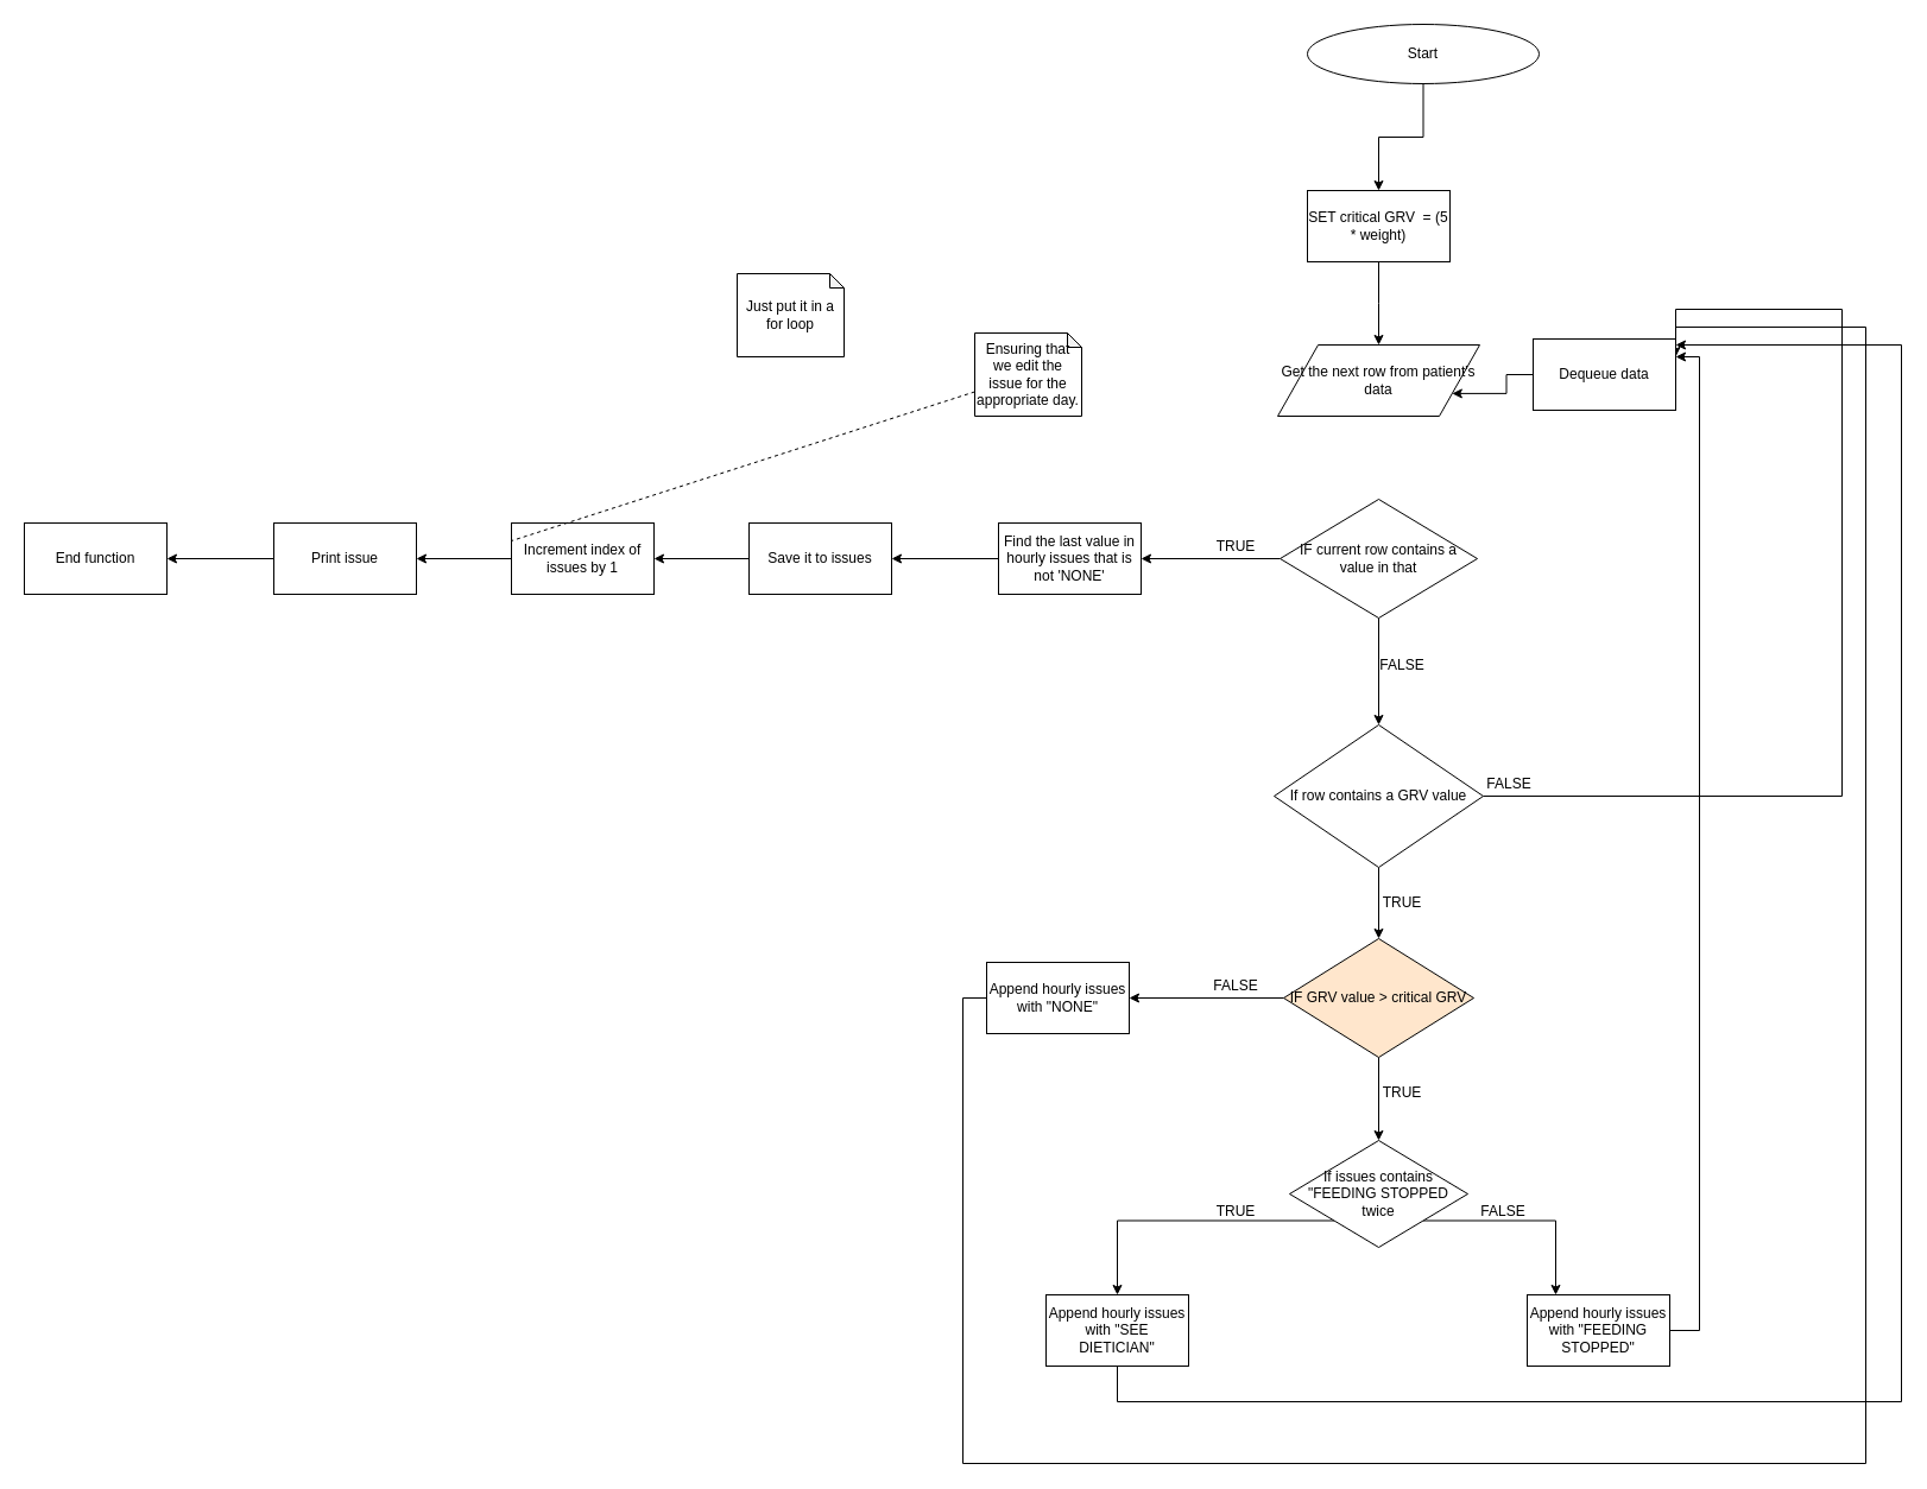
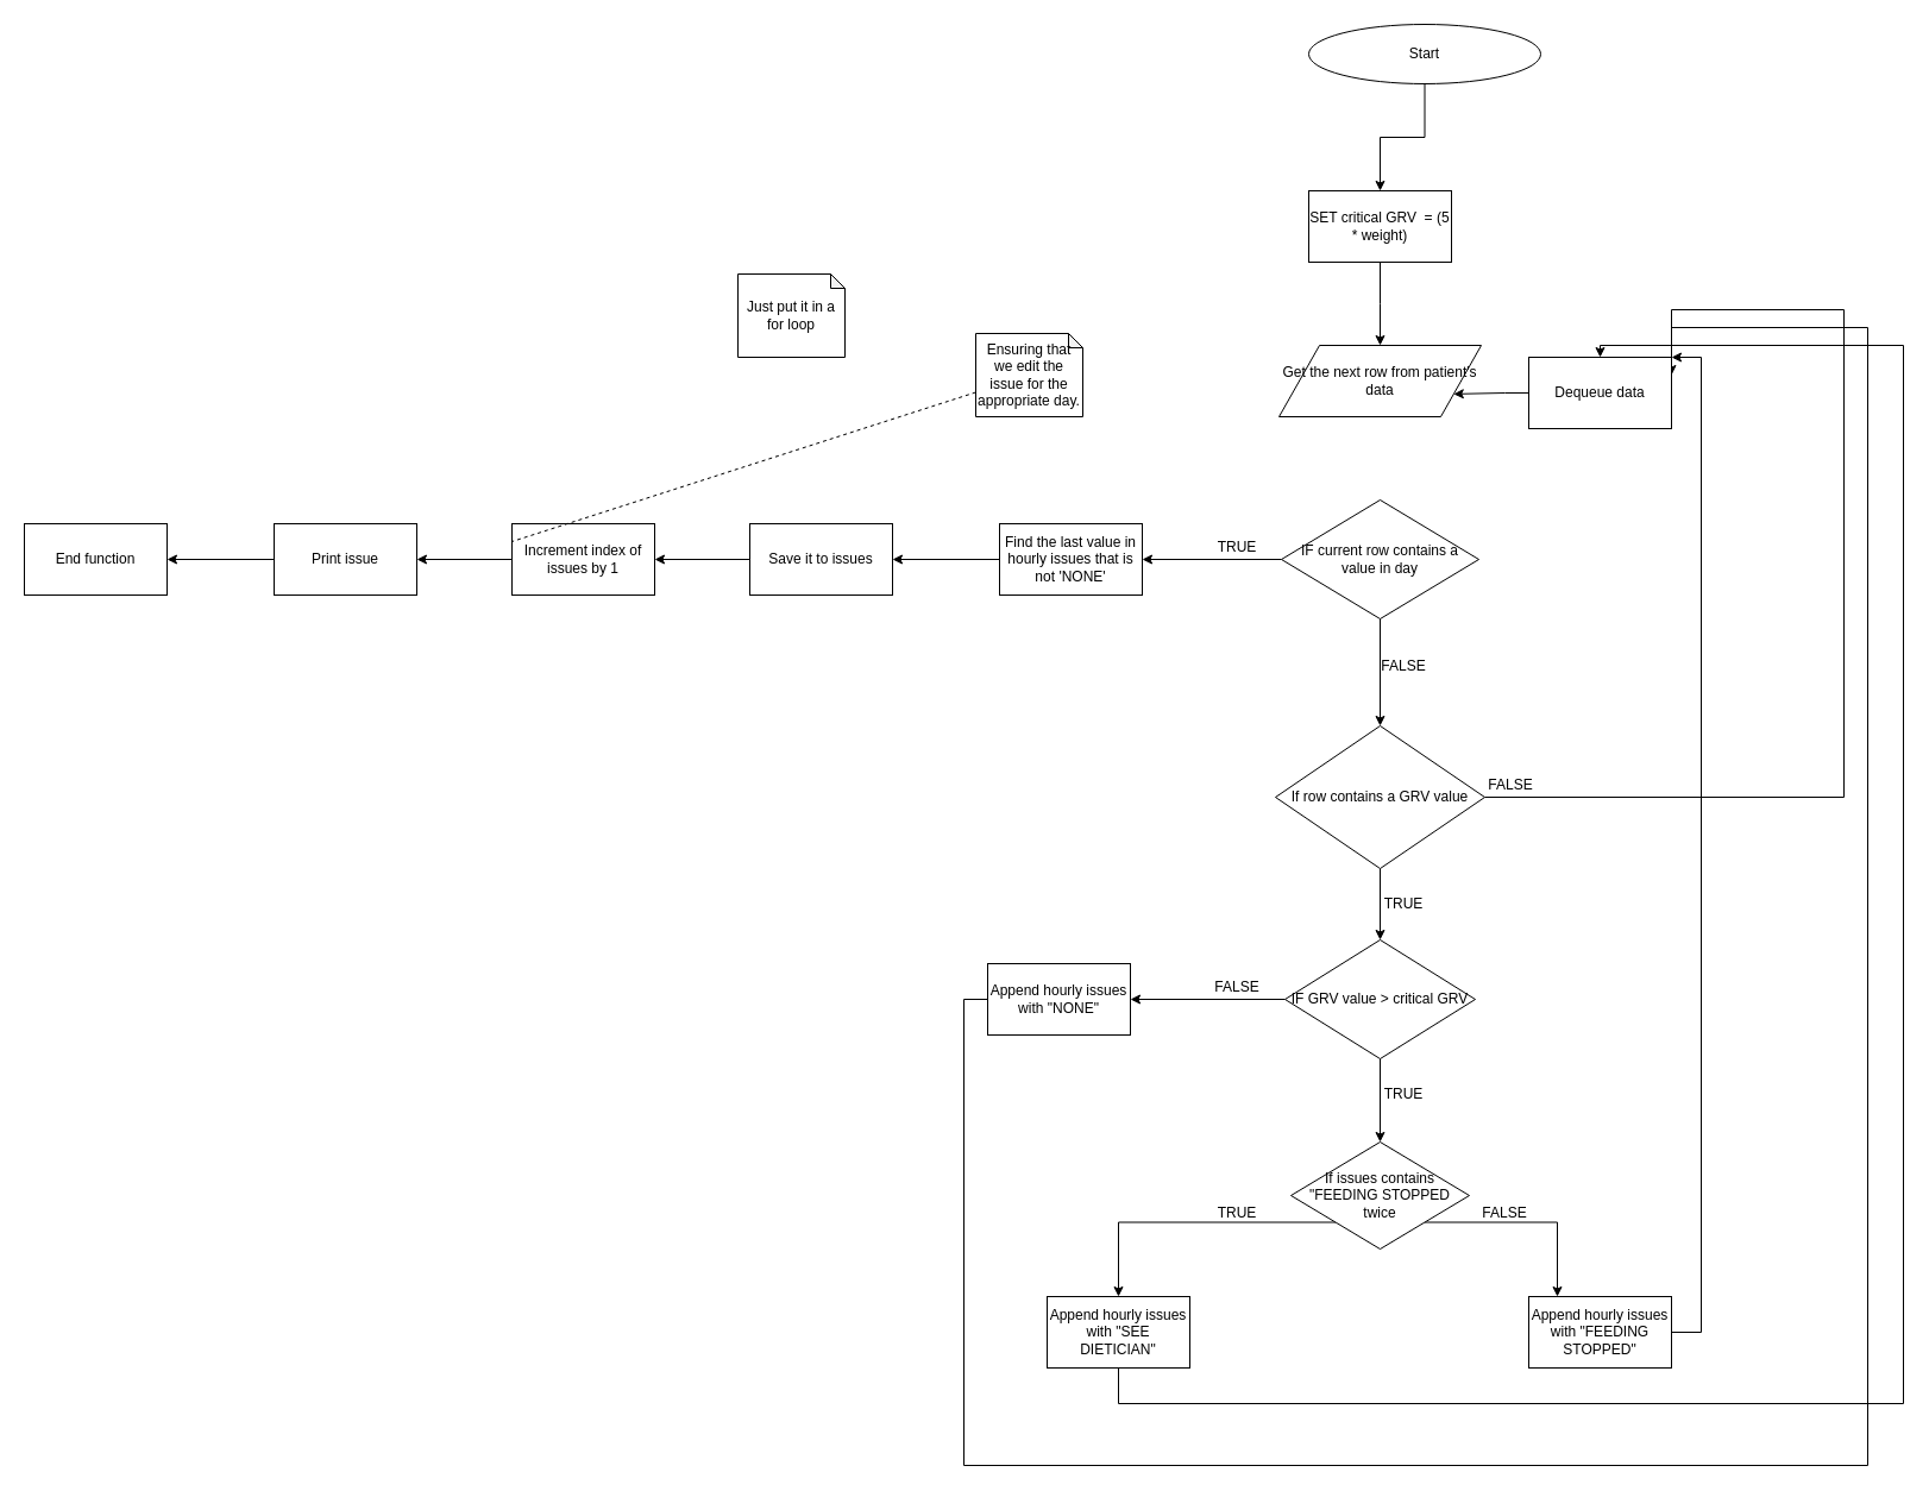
- <mxCell id="38" value="Dequeue data" style="rounded=0;whiteSpace=wrap;html=1;" parent="1" vertex="1"><mxGeometry x="1290" y="285" width="120" height="60" as="geometry" /></mxCell>
+ <mxCell id="38" value="Dequeue data" style="rounded=0;whiteSpace=wrap;html=1;" parent="1" vertex="1"><mxGeometry x="1285" y="300" width="120" height="60" as="geometry" /></mxCell>
- <mxCell id="28" value="IF current row contains a value in that" style="rhombus;whiteSpace=wrap;html=1;" parent="1" vertex="1"><mxGeometry x="1077" y="420" width="166" height="100" as="geometry" /></mxCell>
+ <mxCell id="28" value="IF current row contains a value in day" style="rhombus;whiteSpace=wrap;html=1;" parent="1" vertex="1"><mxGeometry x="1077" y="420" width="166" height="100" as="geometry" /></mxCell>
- <mxCell id="9" value="IF GRV value &amp;gt; critical GRV" style="rhombus;whiteSpace=wrap;html=1;fillColor=#ffe6cc;" parent="1" vertex="1"><mxGeometry x="1080" y="790" width="160" height="100" as="geometry" /></mxCell>
+ <mxCell id="9" value="IF GRV value &amp;gt; critical GRV" style="rhombus;whiteSpace=wrap;html=1;" parent="1" vertex="1"><mxGeometry x="1080" y="790" width="160" height="100" as="geometry" /></mxCell>
